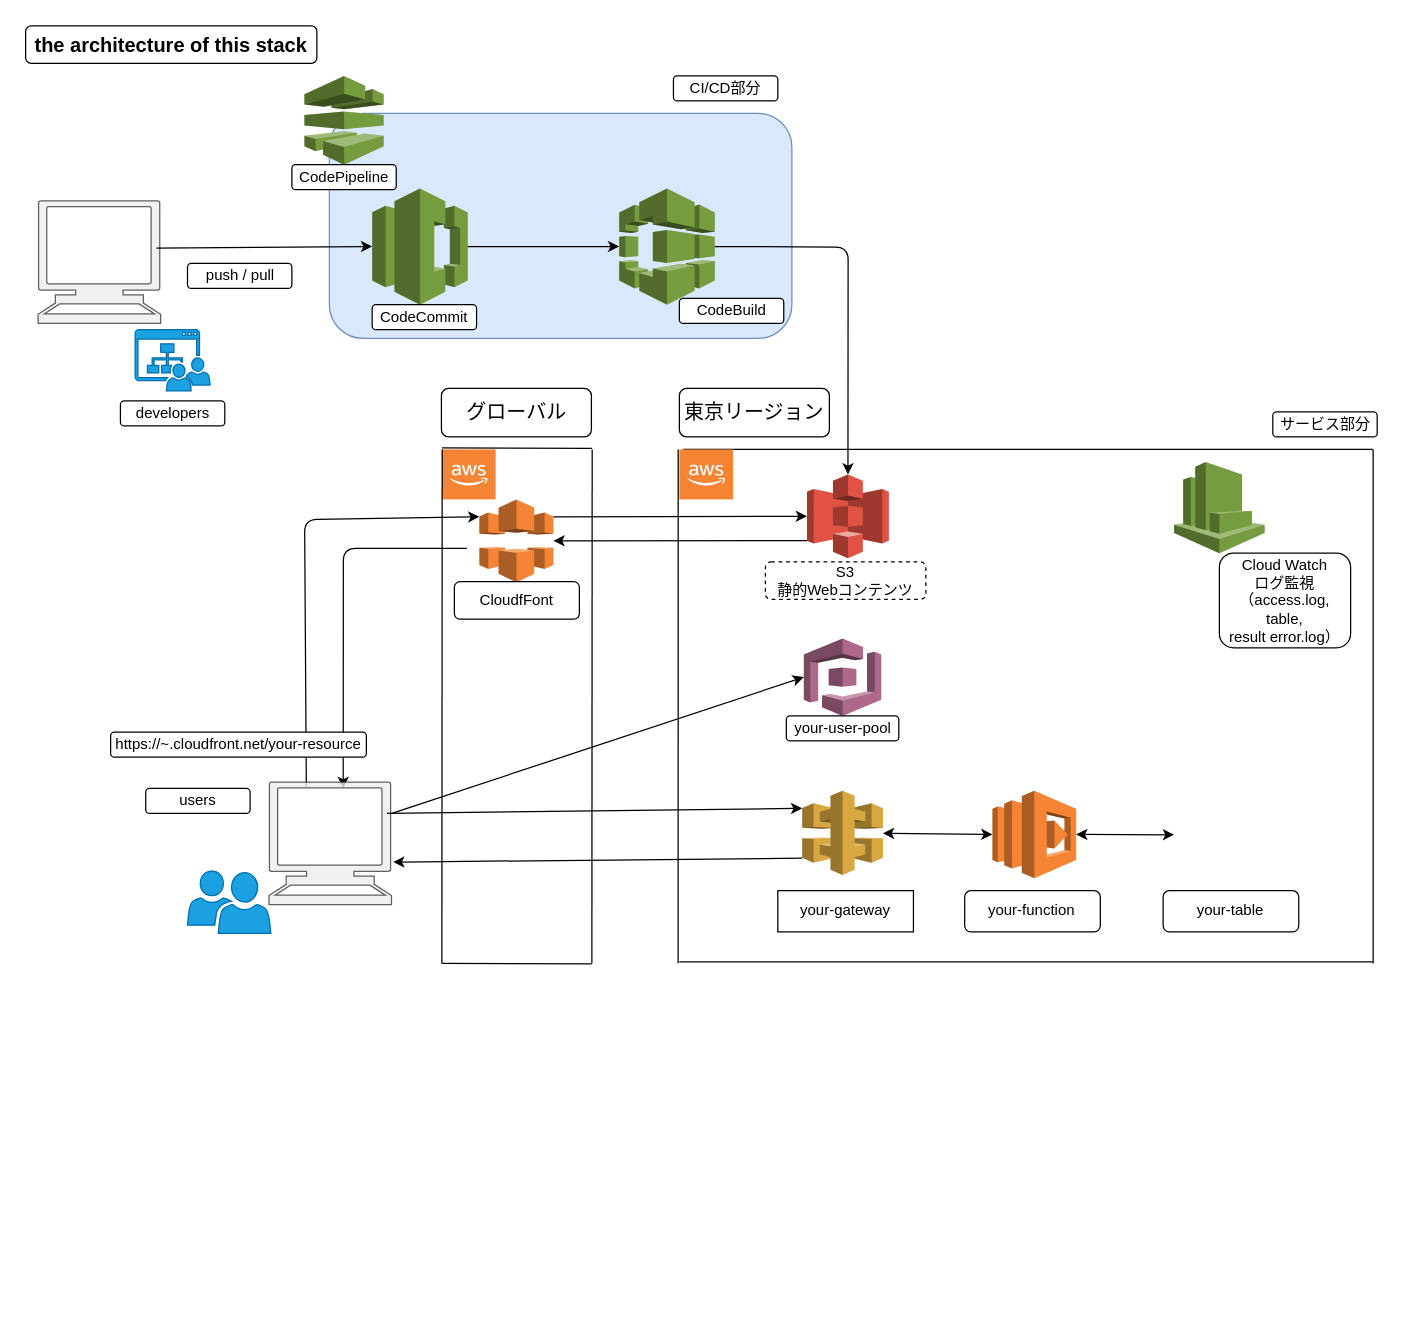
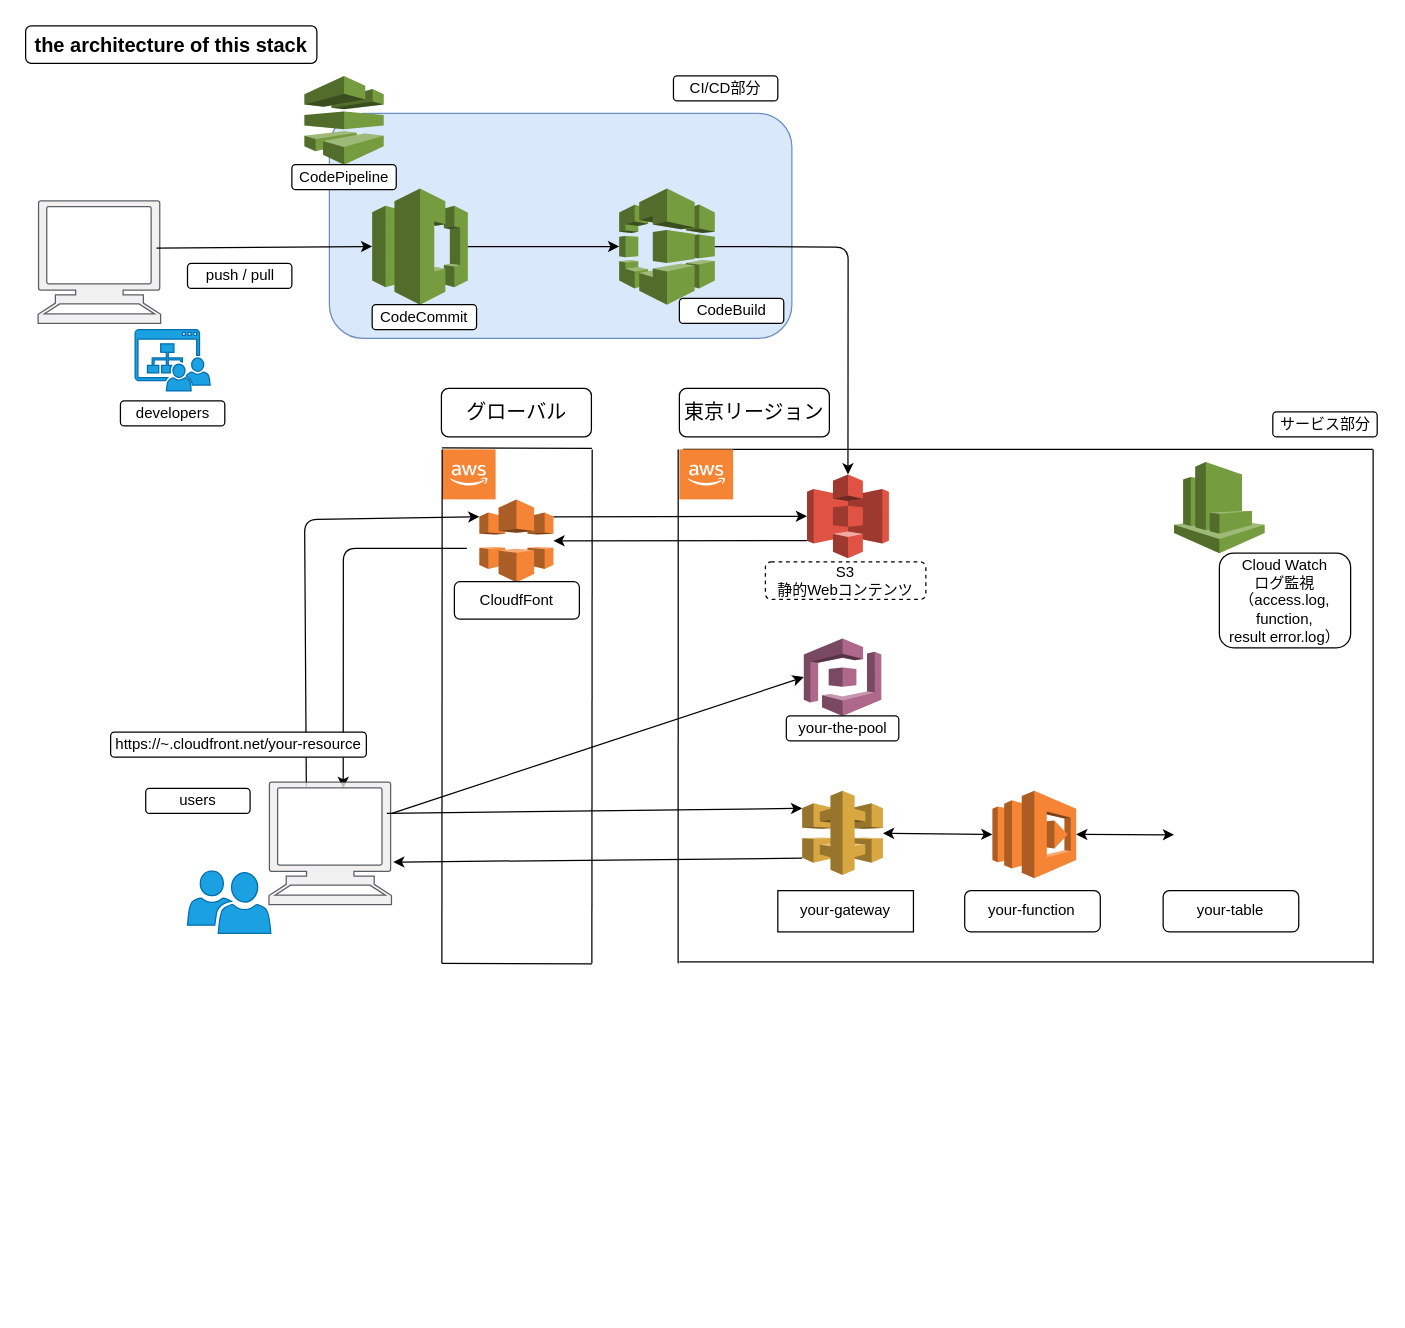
- <mxCell id="5" value="Cloud Watch&lt;br&gt;ログ監視（access.log,&lt;br&gt;table,&lt;br&gt;result&amp;nbsp;error.log）" style="rounded=1;whiteSpace=wrap;html=1;" parent="1" vertex="1"><mxGeometry x="975" y="441.82" width="105" height="75.75" as="geometry" /></mxCell>
+ <mxCell id="5" value="Cloud Watch&lt;br&gt;ログ監視（access.log,&lt;br&gt;function,&lt;br&gt;result&amp;nbsp;error.log）" style="rounded=1;whiteSpace=wrap;html=1;" parent="1" vertex="1"><mxGeometry x="975" y="441.82" width="105" height="75.75" as="geometry" /></mxCell>
- <mxCell id="61" value="your-user-pool" style="rounded=1;whiteSpace=wrap;html=1;" parent="1" vertex="1"><mxGeometry x="628.55" y="572" width="90" height="20" as="geometry" /></mxCell>
+ <mxCell id="61" value="your-the-pool" style="rounded=1;whiteSpace=wrap;html=1;" parent="1" vertex="1"><mxGeometry x="628.55" y="572" width="90" height="20" as="geometry" /></mxCell>
